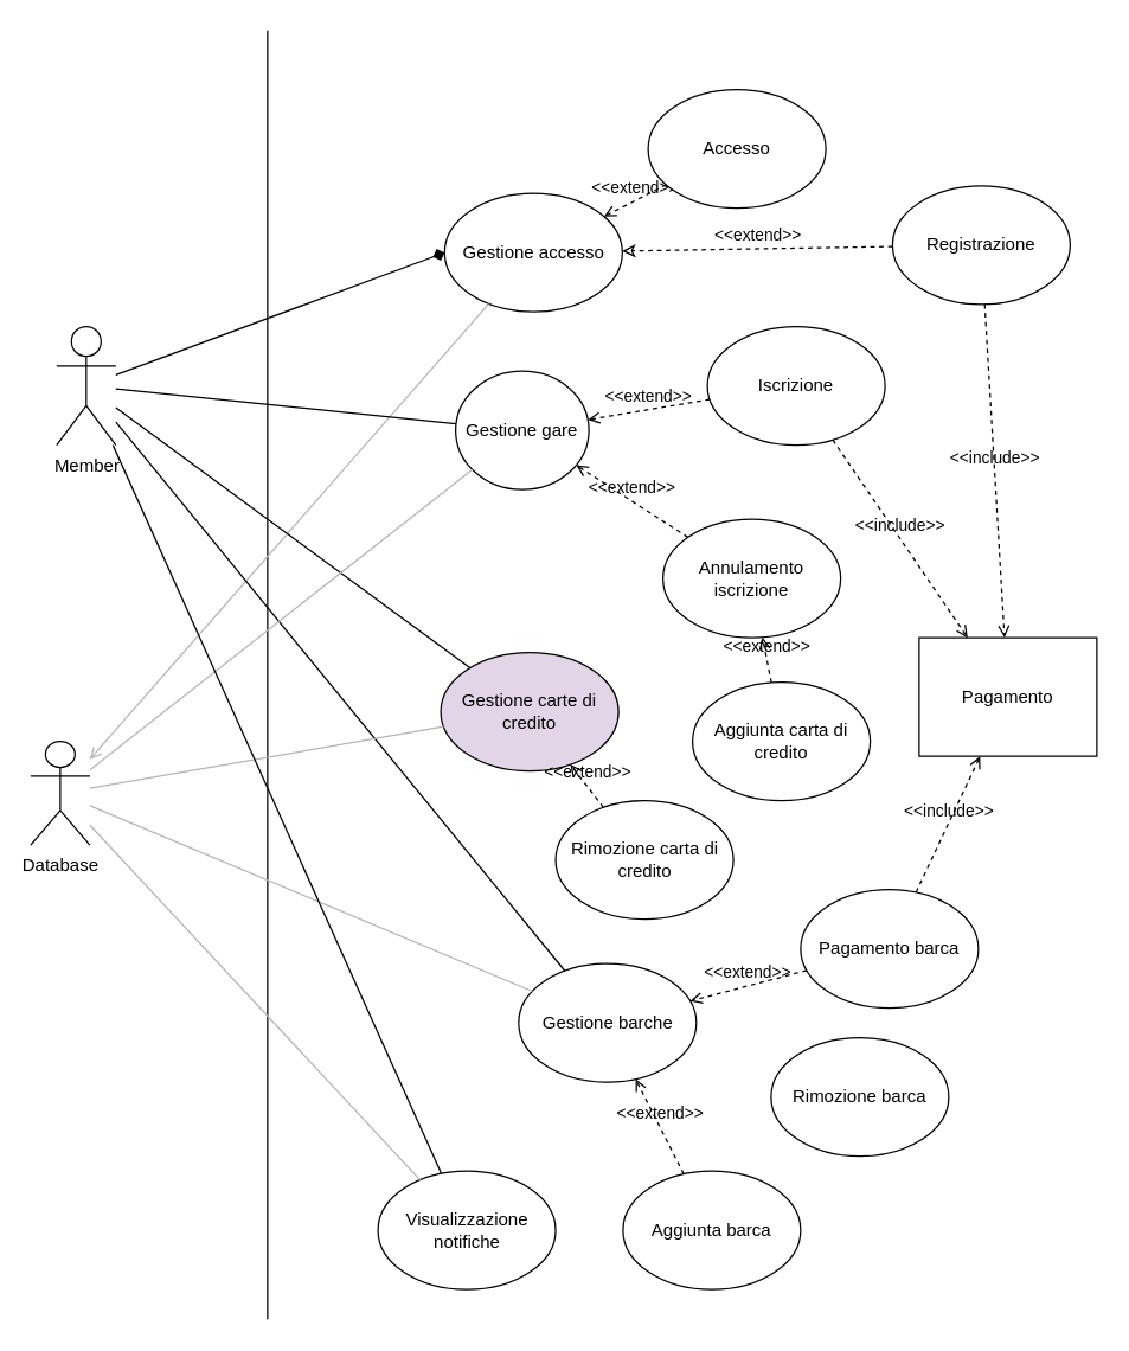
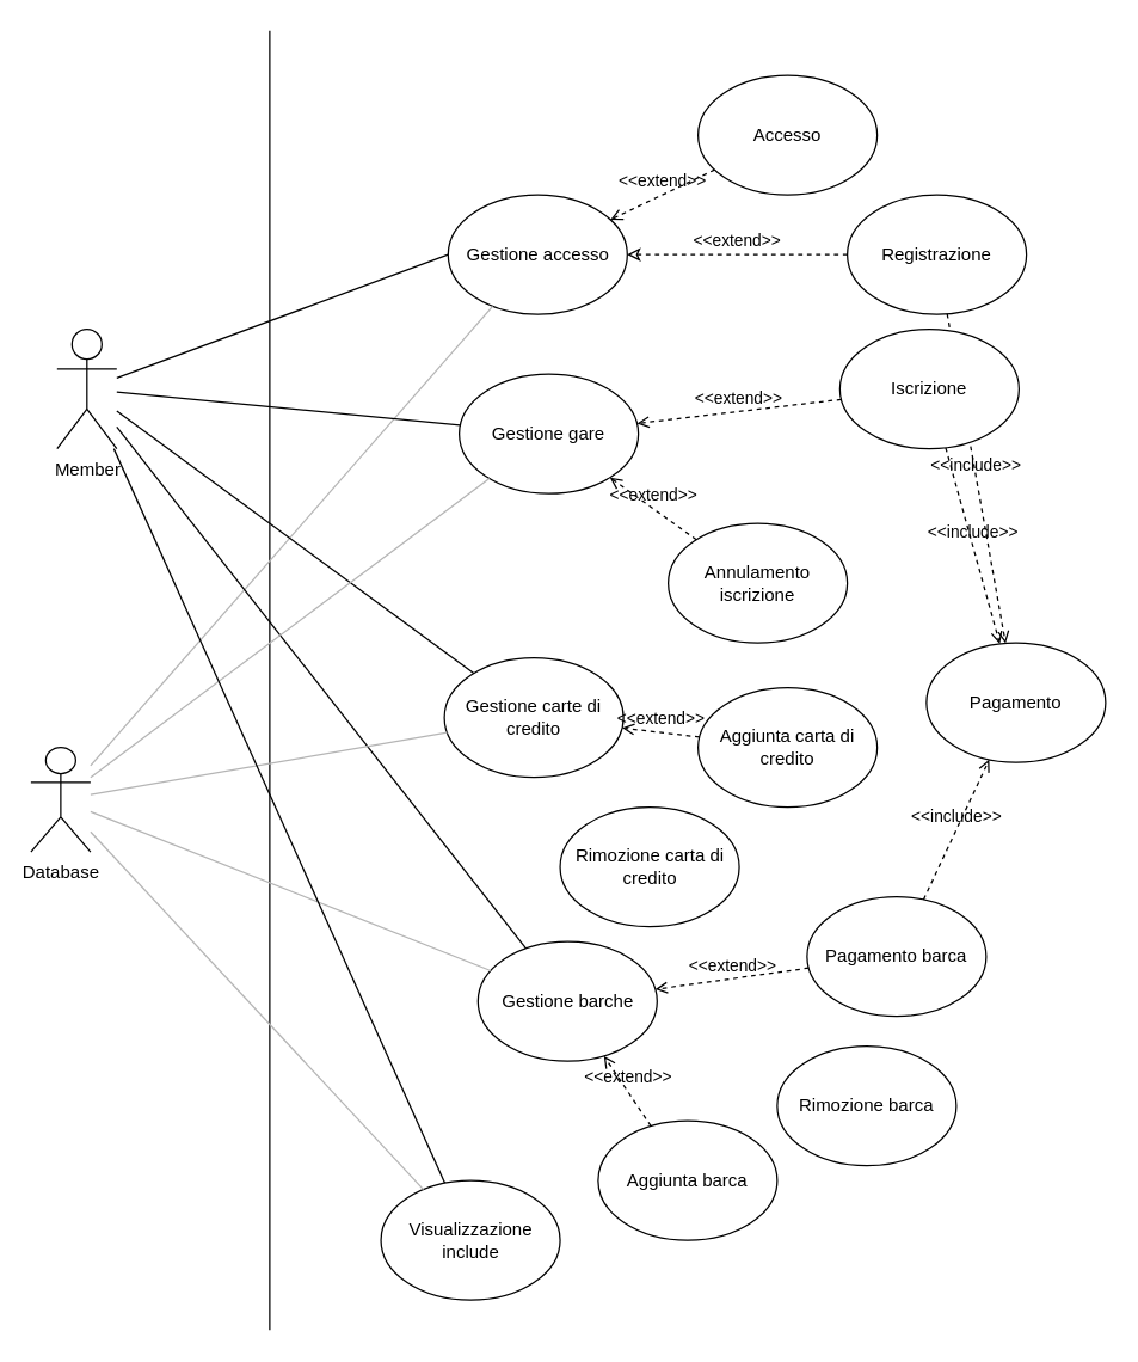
- <mxCell id="9" value="Accesso" style="ellipse;whiteSpace=wrap;html=1;" parent="1" vertex="1"><mxGeometry x="437" y="60" width="120" height="80" as="geometry" /></mxCell>
+ <mxCell id="9" value="Accesso" style="ellipse;whiteSpace=wrap;html=1;" parent="1" vertex="1"><mxGeometry x="467" y="50" width="120" height="80" as="geometry" /></mxCell>
- <mxCell id="6" value="Registrazione" style="ellipse;whiteSpace=wrap;html=1;" parent="1" vertex="1"><mxGeometry x="602" y="125" width="120" height="80" as="geometry" /></mxCell>
+ <mxCell id="6" value="Registrazione" style="ellipse;whiteSpace=wrap;html=1;" parent="1" vertex="1"><mxGeometry x="567" y="130" width="120" height="80" as="geometry" /></mxCell>
- <mxCell id="5" value="" style="endArrow=diamond;html=1;rounded=0;entryX=0;entryY=0.5;entryDx=0;entryDy=0;" parent="1" source="2" target="4" edge="1"><mxGeometry width="50" height="50" relative="1" as="geometry"><mxPoint x="130" y="220" as="sourcePoint" /><mxPoint x="287.55" y="260" as="targetPoint" /></mxGeometry></mxCell>
+ <mxCell id="5" value="" style="endArrow=none;html=1;rounded=0;entryX=0;entryY=0.5;entryDx=0;entryDy=0;" parent="1" source="2" target="4" edge="1"><mxGeometry width="50" height="50" relative="1" as="geometry"><mxPoint x="130" y="220" as="sourcePoint" /><mxPoint x="287.55" y="260" as="targetPoint" /></mxGeometry></mxCell>
- <mxCell id="26" value="Iscrizione" style="ellipse;whiteSpace=wrap;html=1;" parent="1" vertex="1"><mxGeometry x="477" y="220" width="120" height="80" as="geometry" /></mxCell>
+ <mxCell id="26" value="Iscrizione" style="ellipse;whiteSpace=wrap;html=1;" parent="1" vertex="1"><mxGeometry x="562" y="220" width="120" height="80" as="geometry" /></mxCell>
- <mxCell id="22" value="Gestione gare" style="ellipse;whiteSpace=wrap;html=1;" parent="1" vertex="1"><mxGeometry x="307" y="250" width="90" height="80" as="geometry" /></mxCell>
+ <mxCell id="22" value="Gestione gare" style="ellipse;whiteSpace=wrap;html=1;" parent="1" vertex="1"><mxGeometry x="307" y="250" width="120" height="80" as="geometry" /></mxCell>
- <mxCell id="11" value="" style="endArrow=open;html=1;rounded=0;fillColor=#F70213;strokeColor=#B5B5B5;" parent="1" source="4" target="10" edge="1"><mxGeometry width="50" height="50" relative="1" as="geometry"><mxPoint x="290" y="280" as="sourcePoint" /><mxPoint x="340" y="230" as="targetPoint" /></mxGeometry></mxCell>
+ <mxCell id="11" value="" style="endArrow=none;html=1;rounded=0;fillColor=#F70213;strokeColor=#B5B5B5;" parent="1" source="4" target="10" edge="1"><mxGeometry width="50" height="50" relative="1" as="geometry"><mxPoint x="290" y="280" as="sourcePoint" /><mxPoint x="340" y="230" as="targetPoint" /></mxGeometry></mxCell>
- <mxCell id="33" value="&amp;lt;&amp;lt;extend&amp;gt;&amp;gt;" style="html=1;verticalAlign=bottom;labelBackgroundColor=none;endArrow=open;endFill=0;dashed=1;rounded=0;" parent="1" source="31" target="27" edge="1"><mxGeometry x="0.001" width="160" relative="1" as="geometry"><mxPoint x="57.001" y="485.173" as="sourcePoint" /><mxPoint x="94.55" y="420" as="targetPoint" /><mxPoint as="offset" /></mxGeometry></mxCell>
+ <mxCell id="33" value="&amp;lt;&amp;lt;extend&amp;gt;&amp;gt;" style="html=1;verticalAlign=bottom;labelBackgroundColor=none;endArrow=open;endFill=0;dashed=1;rounded=0;" parent="1" source="31" target="23" edge="1"><mxGeometry x="0.001" width="160" relative="1" as="geometry"><mxPoint x="57.001" y="485.173" as="sourcePoint" /><mxPoint x="94.55" y="420" as="targetPoint" /><mxPoint as="offset" /></mxGeometry></mxCell>
- <mxCell id="20" value="Pagamento" style="whiteSpace=wrap;html=1;rounded=0;" parent="1" vertex="1"><mxGeometry x="620" y="430" width="120" height="80" as="geometry" /></mxCell>
+ <mxCell id="20" value="Pagamento" style="ellipse;whiteSpace=wrap;html=1;" parent="1" vertex="1"><mxGeometry x="620" y="430" width="120" height="80" as="geometry" /></mxCell>
- <mxCell id="23" value="Gestione carte di credito" style="ellipse;whiteSpace=wrap;html=1;fillColor=#e1d5e7;" parent="1" vertex="1"><mxGeometry x="297" y="440" width="120" height="80" as="geometry" /></mxCell>
+ <mxCell id="23" value="Gestione carte di credito" style="ellipse;whiteSpace=wrap;html=1;" parent="1" vertex="1"><mxGeometry x="297" y="440" width="120" height="80" as="geometry" /></mxCell>
- <mxCell id="34" value="&amp;lt;&amp;lt;extend&amp;gt;&amp;gt;" style="html=1;verticalAlign=bottom;labelBackgroundColor=none;endArrow=open;endFill=0;dashed=1;rounded=0;" parent="1" source="32" target="23" edge="1"><mxGeometry x="0.001" width="160" relative="1" as="geometry"><mxPoint x="67.001" y="495.173" as="sourcePoint" /><mxPoint x="104.55" y="430" as="targetPoint" /><mxPoint as="offset" /></mxGeometry></mxCell>
- <mxCell id="13" value="Gestione barche" style="ellipse;whiteSpace=wrap;html=1;" parent="1" vertex="1"><mxGeometry x="349.55" y="650" width="120" height="80" as="geometry" /></mxCell>
+ <mxCell id="13" value="Gestione barche" style="ellipse;whiteSpace=wrap;html=1;" parent="1" vertex="1"><mxGeometry x="319.55" y="630" width="120" height="80" as="geometry" /></mxCell>
- <mxCell id="38" value="Visualizzazione notifiche" style="ellipse;whiteSpace=wrap;html=1;" parent="1" vertex="1"><mxGeometry x="254.55" y="790" width="120" height="80" as="geometry" /></mxCell>
+ <mxCell id="38" value="Visualizzazione include" style="ellipse;whiteSpace=wrap;html=1;" parent="1" vertex="1"><mxGeometry x="254.55" y="790" width="120" height="80" as="geometry" /></mxCell>
- <mxCell id="15" value="Aggiunta barca" style="ellipse;whiteSpace=wrap;html=1;" parent="1" vertex="1"><mxGeometry x="420" y="790" width="120" height="80" as="geometry" /></mxCell>
+ <mxCell id="15" value="Aggiunta barca" style="ellipse;whiteSpace=wrap;html=1;" parent="1" vertex="1"><mxGeometry x="400" y="750" width="120" height="80" as="geometry" /></mxCell>
